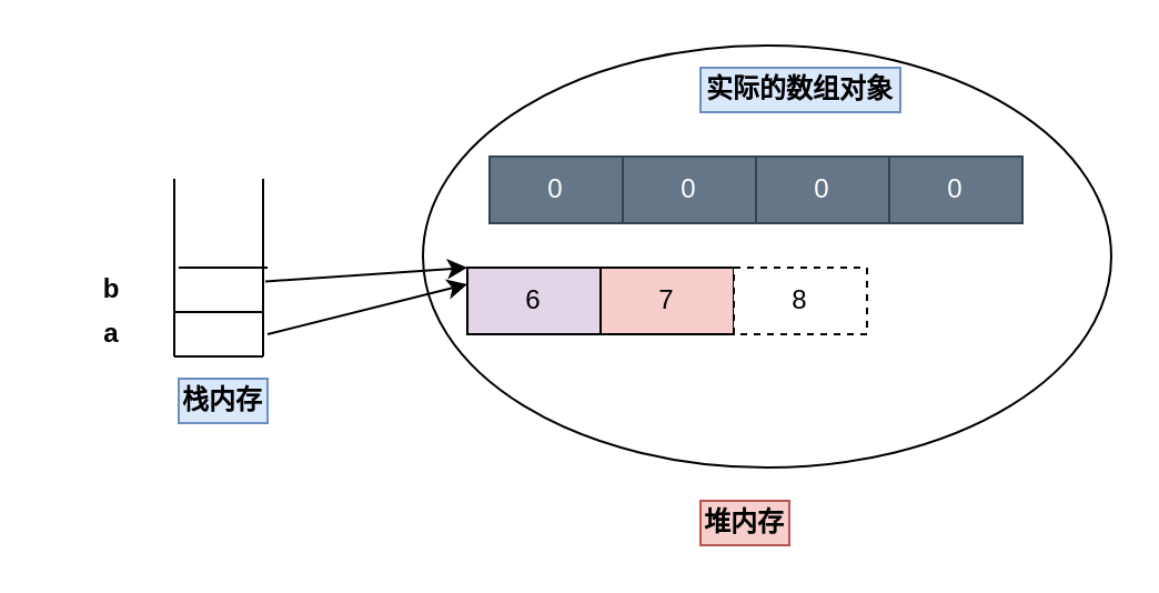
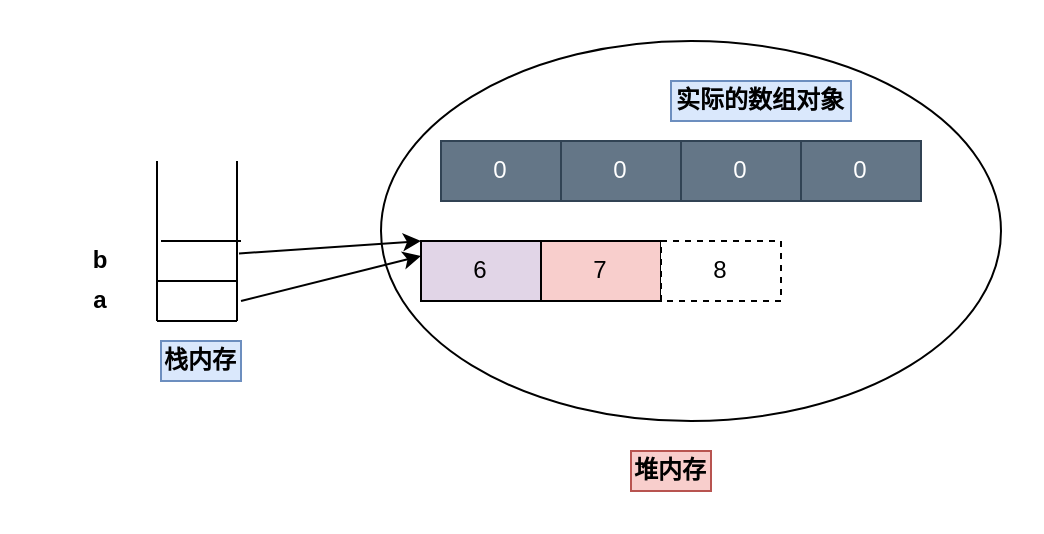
- <mxCell id="10" value="实际的数组对象" style="text;html=1;strokeColor=#6c8ebf;fillColor=#dae8fc;align=center;verticalAlign=middle;whiteSpace=wrap;rounded=0;fontStyle=1" vertex="1" parent="1"><mxGeometry x="315" y="30" width="90" height="20" as="geometry" /></mxCell>
+ <mxCell id="10" value="实际的数组对象" style="text;html=1;strokeColor=#6c8ebf;fillColor=#dae8fc;align=center;verticalAlign=middle;whiteSpace=wrap;rounded=0;fontStyle=1" vertex="1" parent="1"><mxGeometry x="335" y="40" width="90" height="20" as="geometry" /></mxCell>
